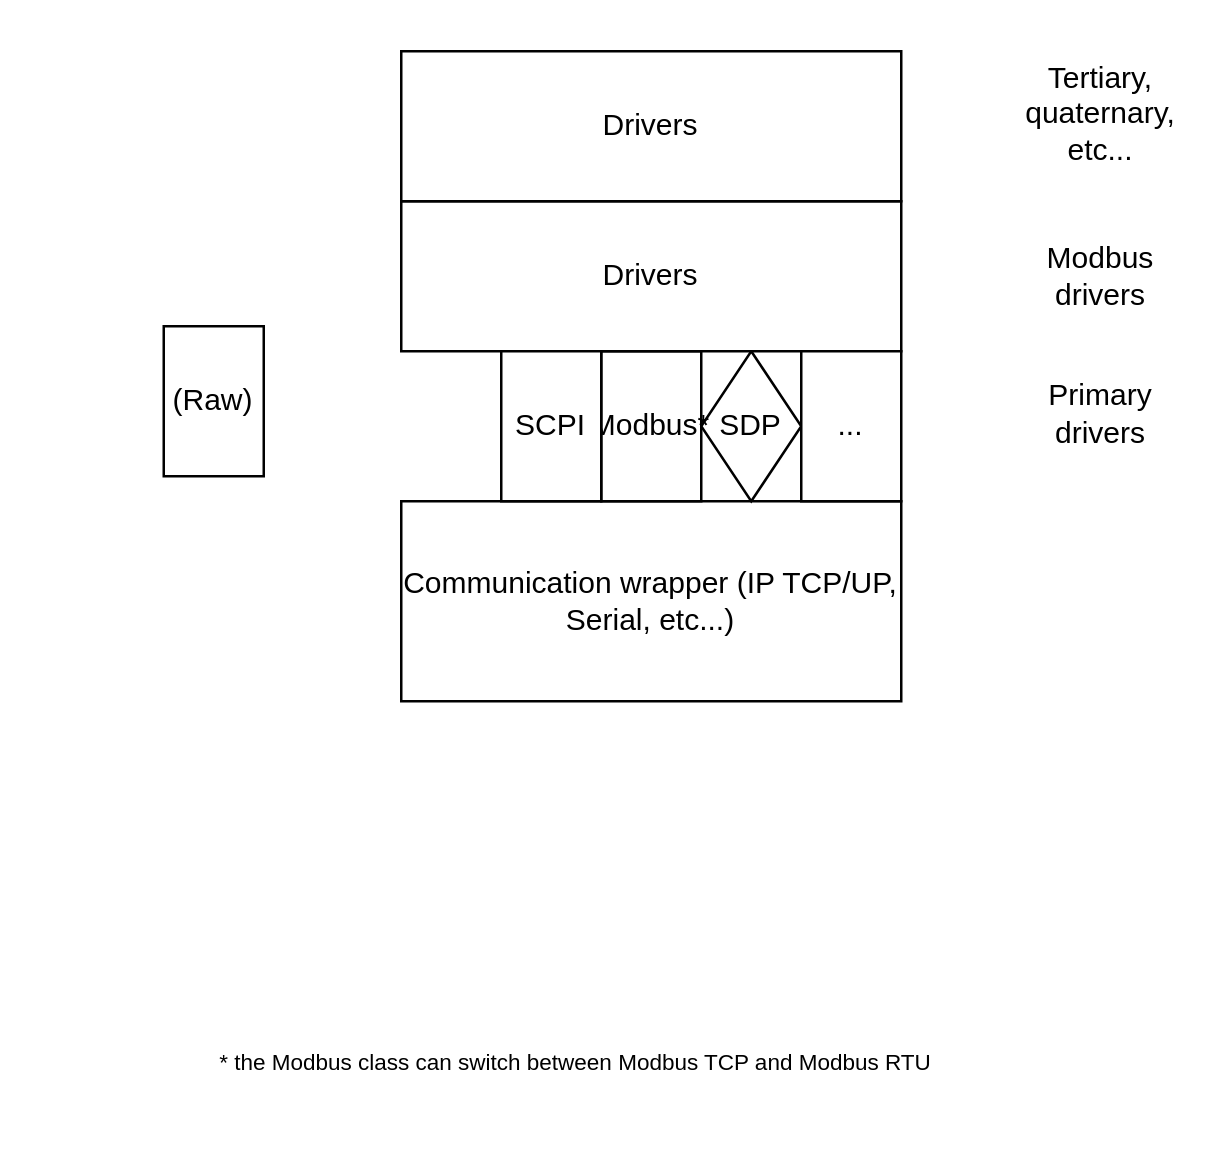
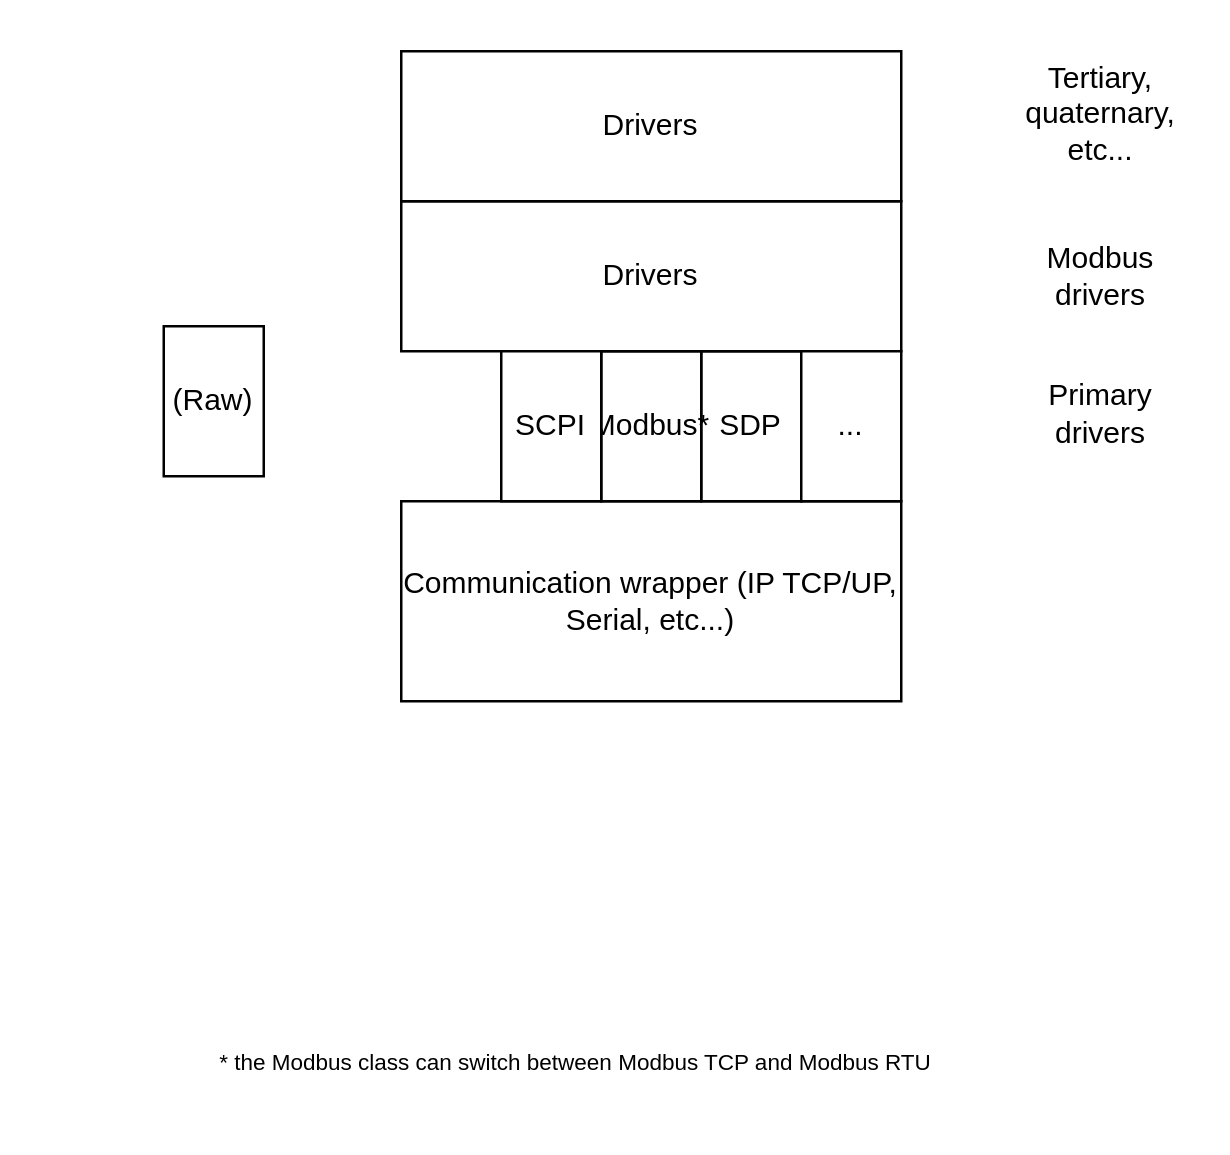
- <mxCell id="3" value="SDP" style="rhombus;whiteSpace=wrap;html=1;" parent="1" vertex="1"><mxGeometry x="280" y="140" width="40" height="60" as="geometry" /></mxCell>
+ <mxCell id="3" value="SDP" style="rounded=0;whiteSpace=wrap;html=1;" parent="1" vertex="1"><mxGeometry x="280" y="140" width="40" height="60" as="geometry" /></mxCell>
